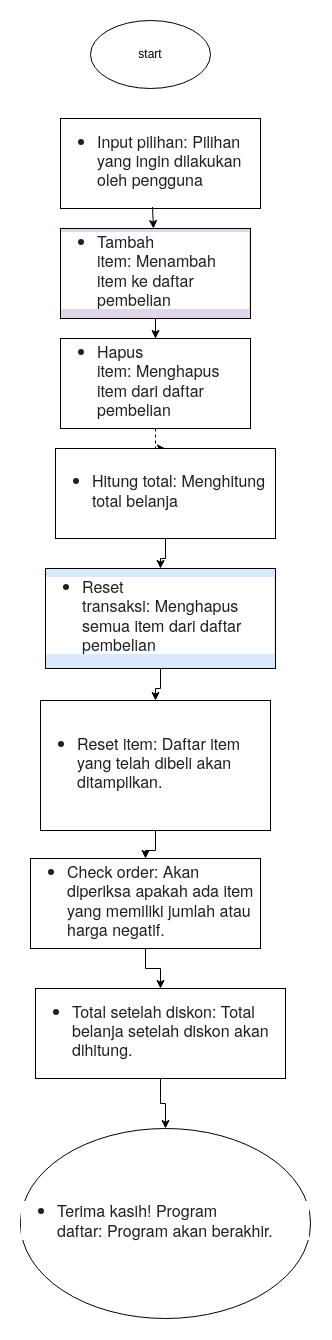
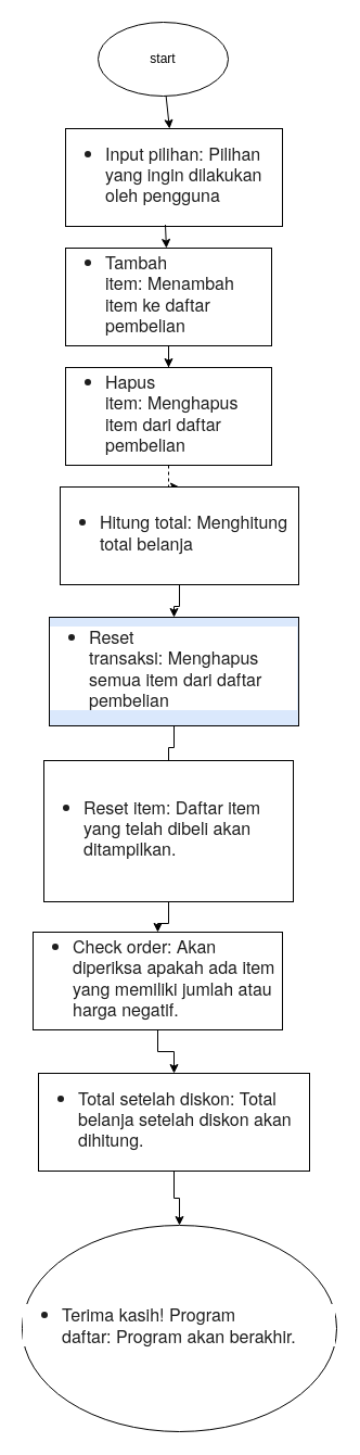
+ <mxCell id="18" value="" style="endArrow=classic;html=1;rounded=0;" edge="1" parent="1" source="2" target="3"><mxGeometry width="50" height="50" relative="1" as="geometry"><mxPoint x="155" y="98" as="sourcePoint" /><mxPoint x="395" y="228" as="targetPoint" /></mxGeometry></mxCell>
- <mxCell id="5" value="&lt;ul style=&quot;margin: 4px 0px; padding-inline-start: 36px; color: rgb(31, 31, 31); font-family: &amp;quot;Google Sans&amp;quot;, &amp;quot;Helvetica Neue&amp;quot;, sans-serif; font-size: 16px; text-align: start; background-color: rgb(255, 255, 255);&quot; data-sourcepos=&quot;52:1-63:0&quot;&gt;&lt;li style=&quot;margin-bottom: 10px;&quot; data-sourcepos=&quot;54:1-54:52&quot;&gt;Tambah item:&amp;nbsp;Menambah item ke daftar pembelian&lt;/li&gt;&lt;/ul&gt;" style="rounded=0;whiteSpace=wrap;html=1;fillColor=#e1d5e7;" vertex="1" parent="1"><mxGeometry x="60" y="228" width="190" height="90" as="geometry" /></mxCell>
+ <mxCell id="5" value="&lt;ul style=&quot;margin: 4px 0px; padding-inline-start: 36px; color: rgb(31, 31, 31); font-family: &amp;quot;Google Sans&amp;quot;, &amp;quot;Helvetica Neue&amp;quot;, sans-serif; font-size: 16px; text-align: start; background-color: rgb(255, 255, 255);&quot; data-sourcepos=&quot;52:1-63:0&quot;&gt;&lt;li style=&quot;margin-bottom: 10px;&quot; data-sourcepos=&quot;54:1-54:52&quot;&gt;Tambah item:&amp;nbsp;Menambah item ke daftar pembelian&lt;/li&gt;&lt;/ul&gt;" style="rounded=0;whiteSpace=wrap;html=1;" vertex="1" parent="1"><mxGeometry x="60" y="228" width="190" height="90" as="geometry" /></mxCell>
- <mxCell id="10" style="edgeStyle=orthogonalEdgeStyle;rounded=0;orthogonalLoop=1;jettySize=auto;html=1;exitX=0.5;exitY=1;exitDx=0;exitDy=0;" edge="1" parent="1" source="11" target="13"><mxGeometry relative="1" as="geometry" /></mxCell>
+ <mxCell id="10" style="edgeStyle=orthogonalEdgeStyle;rounded=0;orthogonalLoop=1;jettySize=auto;html=1;exitX=0.5;exitY=1;exitDx=0;exitDy=0;endArrow=none;" edge="1" parent="1" source="11" target="13"><mxGeometry relative="1" as="geometry" /></mxCell>
